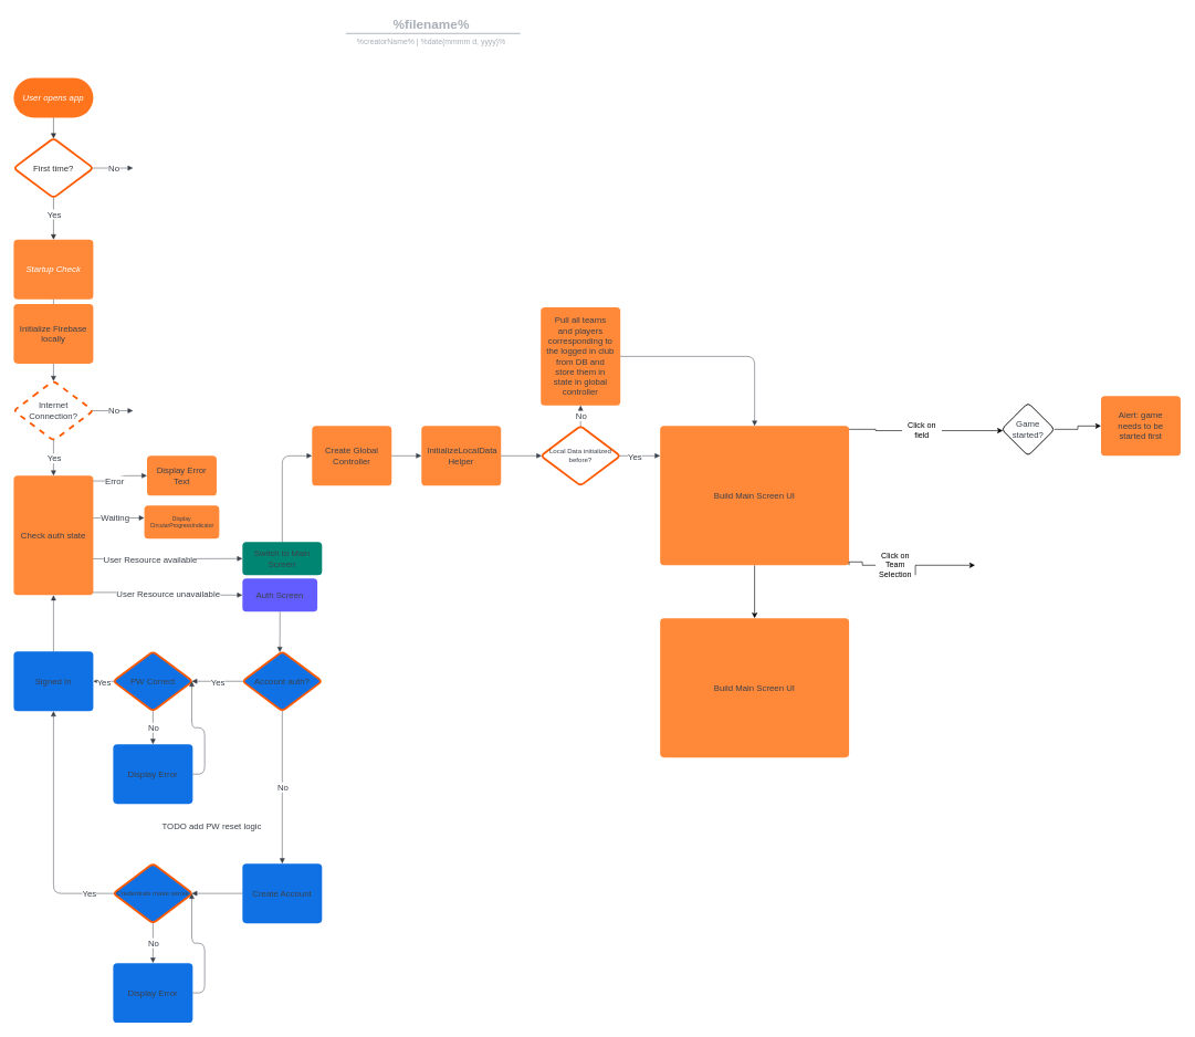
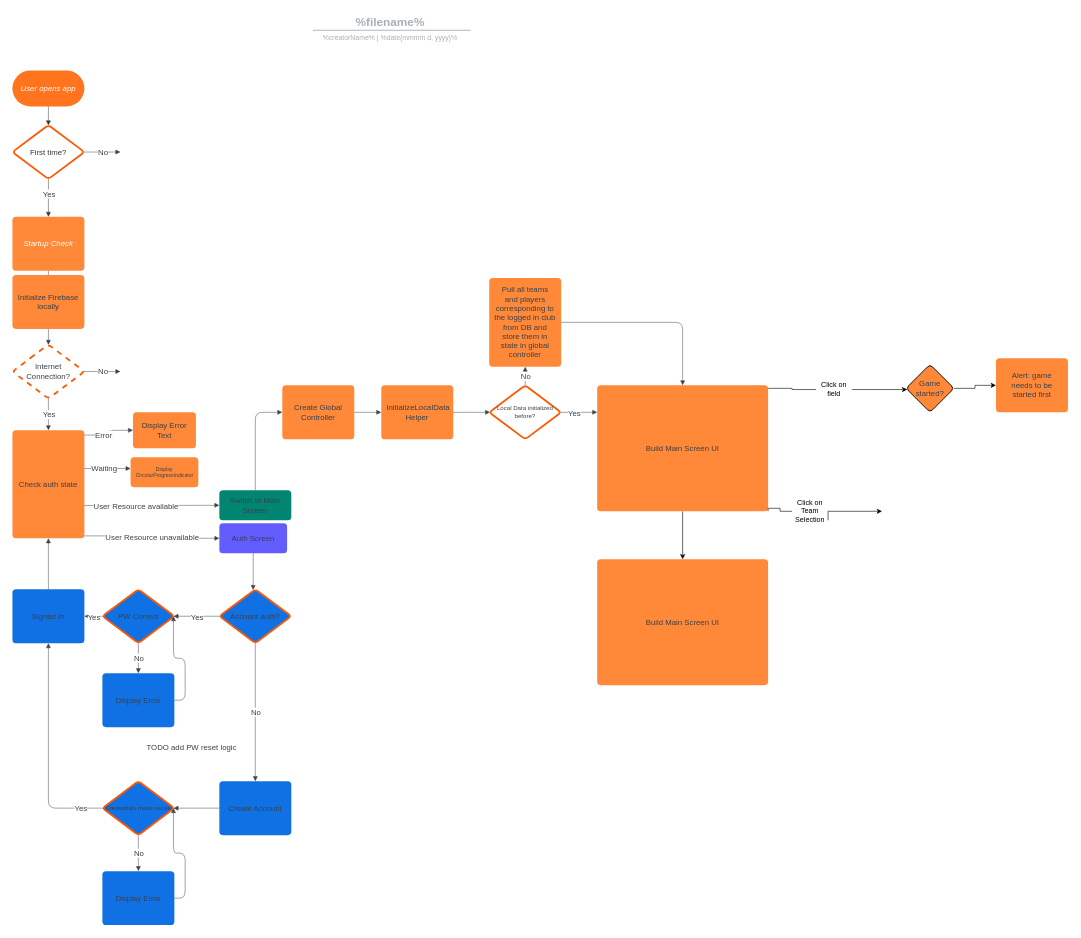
- <mxCell id="78" value="Game started?" style="rhombus;whiteSpace=wrap;html=1;fontSize=13;fillColor=#ffffff;fontColor=#3a414a;spacing=9;rounded=1;arcSize=12;strokeWidth=1.5;" vertex="1" parent="1"><mxGeometry x="1510" y="607" width="80" height="80" as="geometry" /></mxCell>
+ <mxCell id="78" value="Game started?" style="rhombus;whiteSpace=wrap;html=1;fontSize=13;fillColor=#ff8839;fontColor=#3a414a;spacing=9;rounded=1;arcSize=12;strokeWidth=1.5;" vertex="1" parent="1"><mxGeometry x="1510" y="607" width="80" height="80" as="geometry" /></mxCell>
